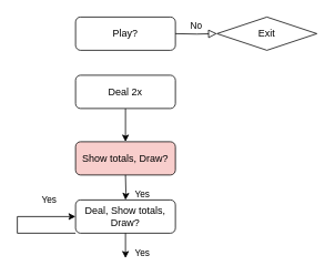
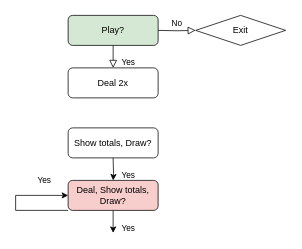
- <mxCell id="4" value="Play?" style="rounded=1;whiteSpace=wrap;html=1;fontSize=12;glass=0;strokeWidth=1;shadow=0;" parent="1" vertex="1"><mxGeometry x="90" y="20" width="120" height="40" as="geometry" /></mxCell>
+ <mxCell id="4" value="Play?" style="rounded=1;whiteSpace=wrap;html=1;fontSize=12;glass=0;strokeWidth=1;shadow=0;fillColor=#d5e8d4;" parent="1" vertex="1"><mxGeometry x="90" y="20" width="120" height="40" as="geometry" /></mxCell>
+ <mxCell id="5" value="Yes" style="rounded=0;html=1;jettySize=auto;orthogonalLoop=1;fontSize=11;endArrow=block;endFill=0;endSize=8;strokeWidth=1;shadow=0;labelBackgroundColor=none;edgeStyle=orthogonalEdgeStyle;exitX=0.5;exitY=1;exitDx=0;exitDy=0;entryX=0.5;entryY=0;entryDx=0;entryDy=0;" parent="1" source="4" target="3" edge="1"><mxGeometry x="0.5" y="20" relative="1" as="geometry"><mxPoint x="160" y="140" as="sourcePoint" /><mxPoint x="150" y="90" as="targetPoint" /><Array as="points"><mxPoint x="150" y="70" /><mxPoint x="150" y="70" /></Array><mxPoint as="offset" /></mxGeometry></mxCell>
- <mxCell id="2" value="" style="edgeStyle=orthogonalEdgeStyle;rounded=0;orthogonalLoop=1;jettySize=auto;html=1;" parent="1" source="3" target="8" edge="1"><mxGeometry relative="1" as="geometry" /></mxCell>
- <mxCell id="8" value="Show totals, Draw?" style="rounded=1;whiteSpace=wrap;html=1;fontSize=12;glass=0;strokeWidth=1;shadow=0;fillColor=#f8cecc;" parent="1" vertex="1"><mxGeometry x="90" y="170" width="120" height="40" as="geometry" /></mxCell>
+ <mxCell id="8" value="Show totals, Draw?" style="rounded=1;whiteSpace=wrap;html=1;fontSize=12;glass=0;strokeWidth=1;shadow=0;" parent="1" vertex="1"><mxGeometry x="90" y="170" width="120" height="40" as="geometry" /></mxCell>
- <mxCell id="10" value="Deal, Show totals, Draw?" style="rounded=1;whiteSpace=wrap;html=1;fontSize=12;glass=0;strokeWidth=1;shadow=0;" parent="1" vertex="1"><mxGeometry x="90" y="240" width="120" height="40" as="geometry" /></mxCell>
+ <mxCell id="10" value="Deal, Show totals, Draw?" style="rounded=1;whiteSpace=wrap;html=1;fontSize=12;glass=0;strokeWidth=1;shadow=0;fillColor=#f8cecc;" parent="1" vertex="1"><mxGeometry x="90" y="240" width="120" height="40" as="geometry" /></mxCell>
